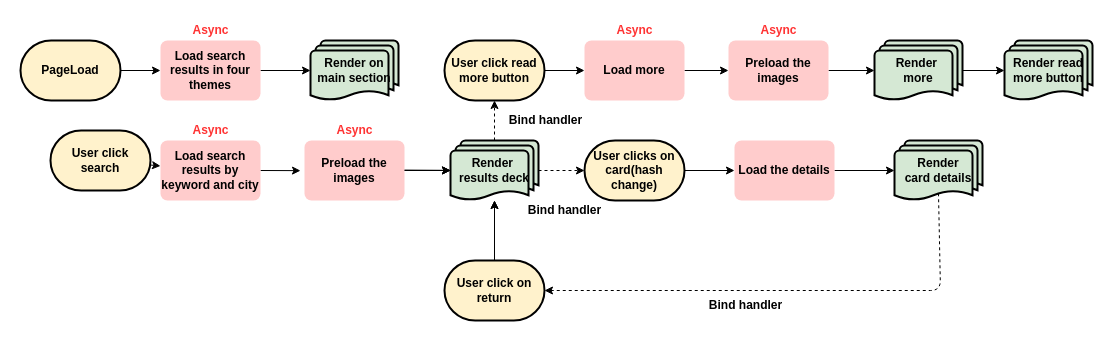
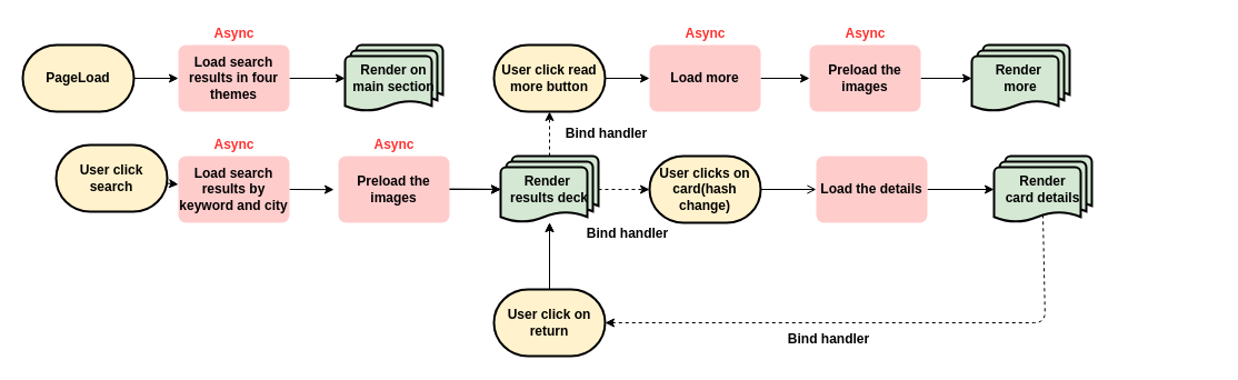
- <mxCell id="40" style="edgeStyle=none;html=1;exitX=1;exitY=0.5;exitDx=0;exitDy=0;exitPerimeter=0;entryX=0;entryY=0.5;entryDx=0;entryDy=0;entryPerimeter=0;strokeColor=#000000;" edge="1" parent="1" source="41" target="42"><mxGeometry relative="1" as="geometry" /></mxCell>
- <mxCell id="42" value="&lt;b&gt;Render read more button&lt;br&gt;&lt;/b&gt;" style="strokeWidth=2;html=1;shape=mxgraph.flowchart.multi-document;whiteSpace=wrap;shadow=0;sketch=0;fontColor=#000000;fillColor=#d5e8d4;" vertex="1" parent="1"><mxGeometry x="1004" y="40" width="88" height="60" as="geometry" /></mxCell>
- <mxCell id="24" style="edgeStyle=none;html=1;exitX=1;exitY=0.5;exitDx=0;exitDy=0;exitPerimeter=0;entryX=0;entryY=0.5;entryDx=0;entryDy=0;strokeColor=#000000;" parent="1" source="25" target="28" edge="1"><mxGeometry relative="1" as="geometry" /></mxCell>
+ <mxCell id="24" style="edgeStyle=none;html=1;exitX=1;exitY=0.5;exitDx=0;exitDy=0;exitPerimeter=0;entryX=0;entryY=0.5;entryDx=0;entryDy=0;strokeColor=#000000;endArrow=open;" parent="1" source="25" target="28" edge="1"><mxGeometry relative="1" as="geometry" /></mxCell>
